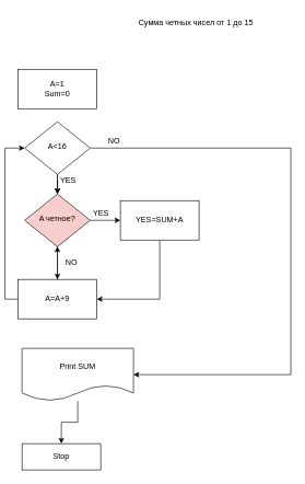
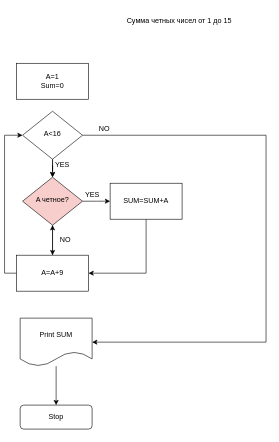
- <mxCell id="12" value="YES=SUM+A" style="rounded=0;whiteSpace=wrap;html=1;" vertex="1" parent="1"><mxGeometry x="176" y="305" width="120" height="60" as="geometry" /></mxCell>
+ <mxCell id="12" value="SUM=SUM+A" style="rounded=0;whiteSpace=wrap;html=1;" vertex="1" parent="1"><mxGeometry x="176" y="305" width="120" height="60" as="geometry" /></mxCell>
- <mxCell id="17" value="Print SUM" style="shape=document;whiteSpace=wrap;html=1;boundedLbl=1;" vertex="1" parent="1"><mxGeometry x="26" y="530" width="170" height="80" as="geometry" /></mxCell>
+ <mxCell id="17" value="Print SUM" style="shape=document;whiteSpace=wrap;html=1;boundedLbl=1;" vertex="1" parent="1"><mxGeometry x="26" y="530" width="120" height="80" as="geometry" /></mxCell>
- <mxCell id="9" value="Stop" style="whiteSpace=wrap;html=1;fontSize=12;glass=0;strokeWidth=1;shadow=0;rounded=0;" parent="1" vertex="1"><mxGeometry x="26" y="675" width="120" height="40" as="geometry" /></mxCell>
+ <mxCell id="9" value="Stop" style="rounded=1;whiteSpace=wrap;html=1;fontSize=12;glass=0;strokeWidth=1;shadow=0;" parent="1" vertex="1"><mxGeometry x="26" y="675" width="120" height="40" as="geometry" /></mxCell>
